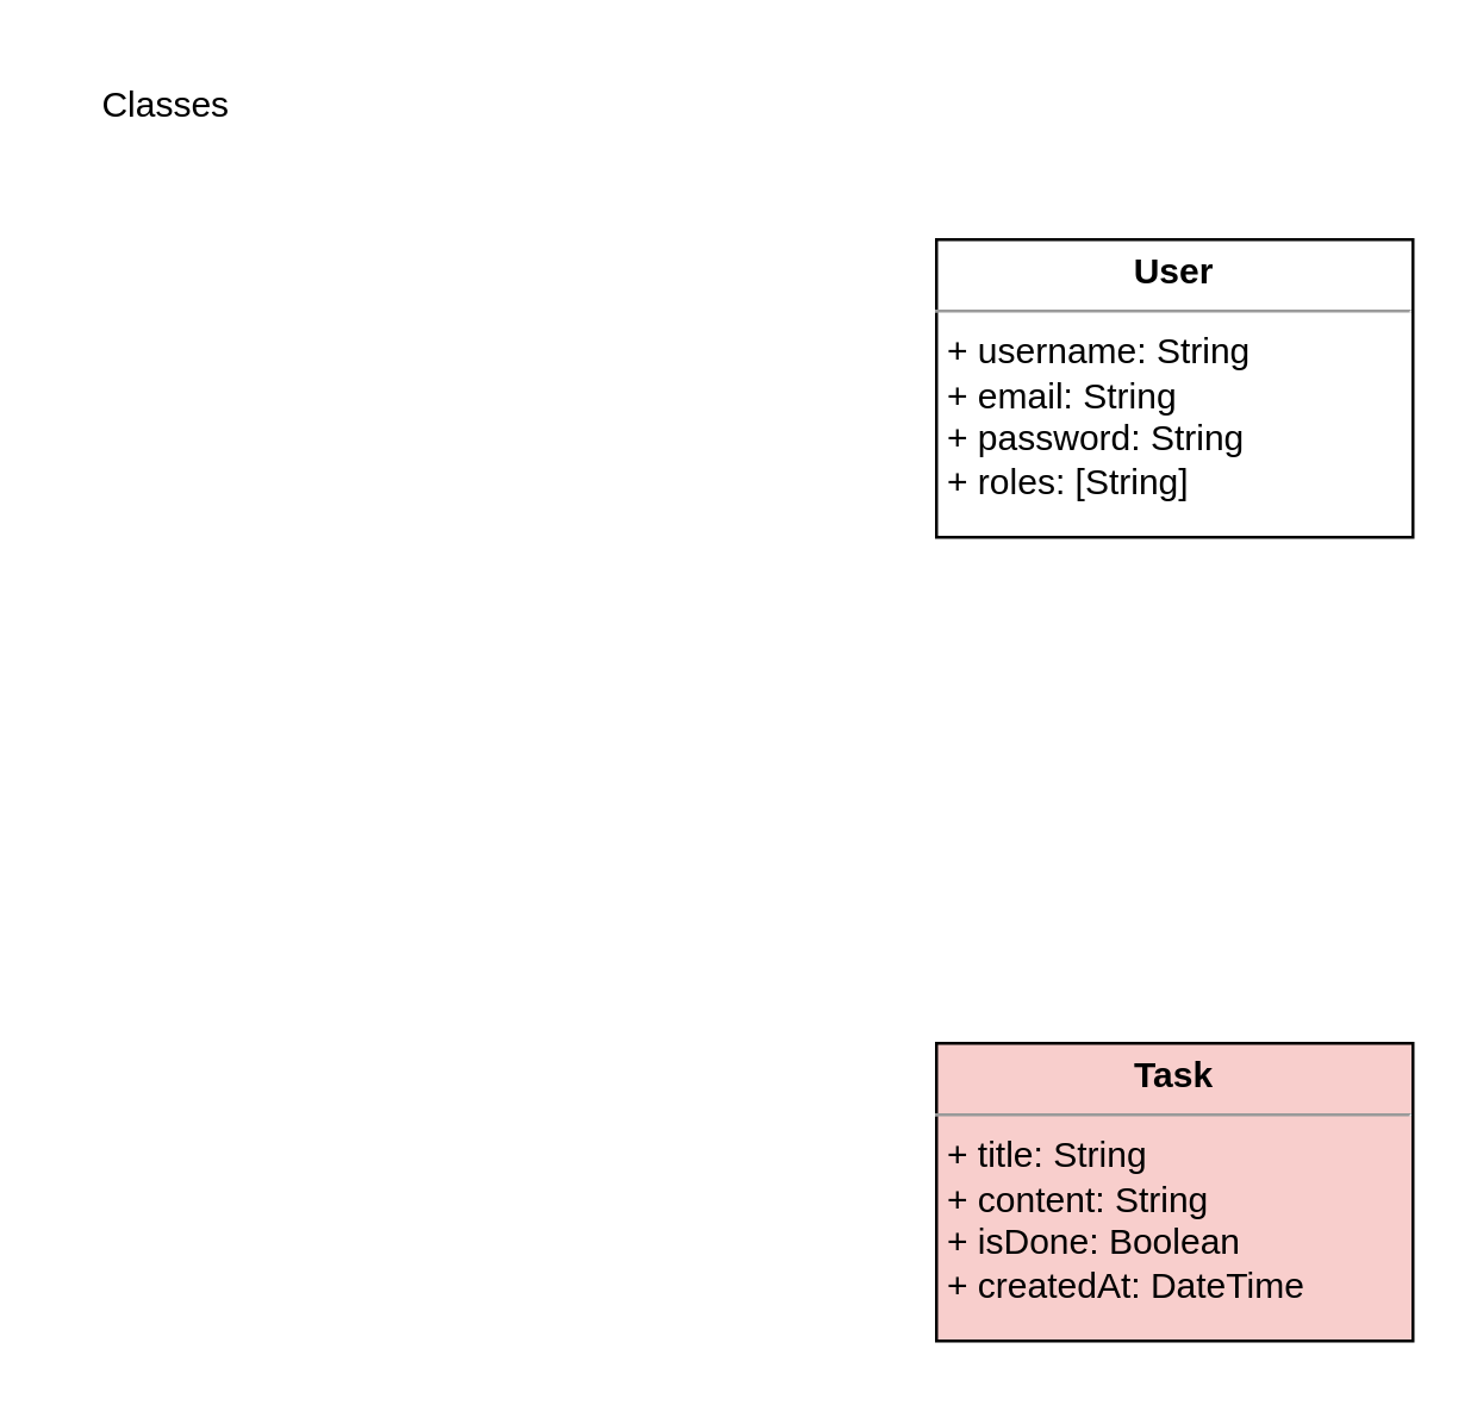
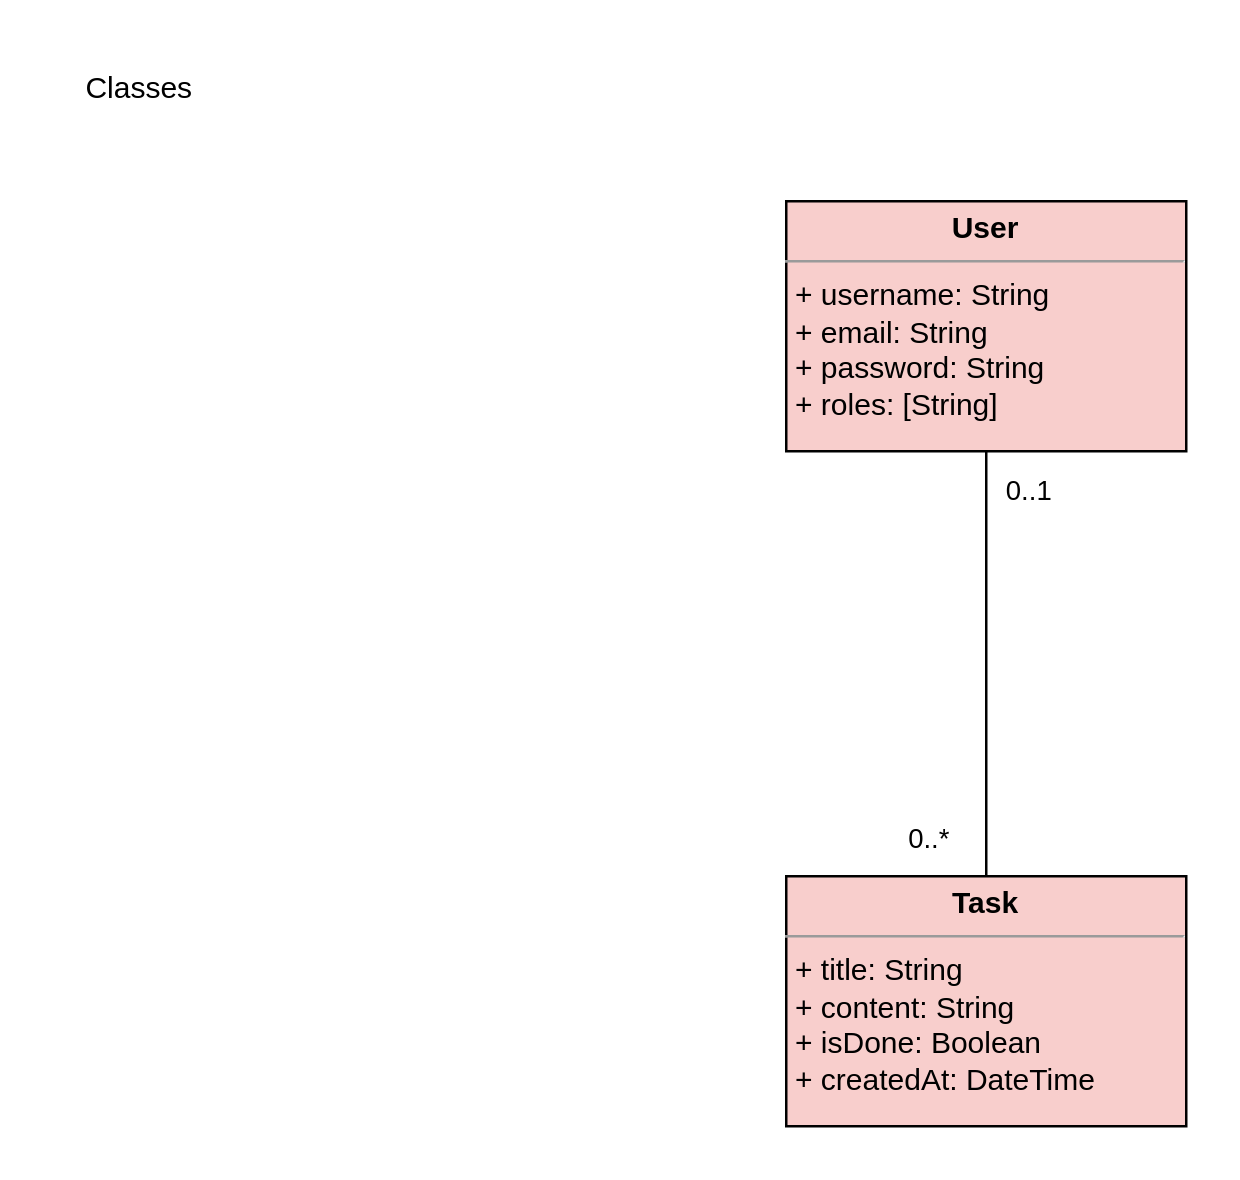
- <mxCell id="5" value="&lt;p style=&quot;margin:0px;margin-top:4px;text-align:center;&quot;&gt;&lt;b&gt;User&lt;/b&gt;&lt;/p&gt;&lt;hr size=&quot;1&quot;&gt;&lt;p style=&quot;margin:0px;margin-left:4px;&quot;&gt;+ username: String&lt;/p&gt;&lt;p style=&quot;margin:0px;margin-left:4px;&quot;&gt;+ email: String&lt;/p&gt;&lt;p style=&quot;margin:0px;margin-left:4px;&quot;&gt;+ password: String&lt;/p&gt;&lt;p style=&quot;margin:0px;margin-left:4px;&quot;&gt;+ roles: [String]&lt;/p&gt;" style="verticalAlign=top;align=left;overflow=fill;fontSize=12;fontFamily=Helvetica;html=1;whiteSpace=wrap;" parent="1" vertex="1"><mxGeometry x="314" y="80" width="160" height="100" as="geometry" /></mxCell>
+ <mxCell id="5" value="&lt;p style=&quot;margin:0px;margin-top:4px;text-align:center;&quot;&gt;&lt;b&gt;User&lt;/b&gt;&lt;/p&gt;&lt;hr size=&quot;1&quot;&gt;&lt;p style=&quot;margin:0px;margin-left:4px;&quot;&gt;+ username: String&lt;/p&gt;&lt;p style=&quot;margin:0px;margin-left:4px;&quot;&gt;+ email: String&lt;/p&gt;&lt;p style=&quot;margin:0px;margin-left:4px;&quot;&gt;+ password: String&lt;/p&gt;&lt;p style=&quot;margin:0px;margin-left:4px;&quot;&gt;+ roles: [String]&lt;/p&gt;" style="verticalAlign=top;align=left;overflow=fill;fontSize=12;fontFamily=Helvetica;html=1;whiteSpace=wrap;fillColor=#f8cecc;" parent="1" vertex="1"><mxGeometry x="314" y="80" width="160" height="100" as="geometry" /></mxCell>
+ <mxCell id="2" style="edgeStyle=orthogonalEdgeStyle;rounded=0;orthogonalLoop=1;jettySize=auto;html=1;exitX=0.5;exitY=1;exitDx=0;exitDy=0;entryX=0.5;entryY=0;entryDx=0;entryDy=0;endArrow=none;endFill=0;" parent="1" source="5" target="6" edge="1"><mxGeometry relative="1" as="geometry" /></mxCell>
+ <mxCell id="3" value="0..1" style="edgeLabel;html=1;align=center;verticalAlign=middle;resizable=0;points=[];" parent="2" vertex="1" connectable="0"><mxGeometry x="-0.824" y="-1" relative="1" as="geometry"><mxPoint x="17" as="offset" /></mxGeometry></mxCell>
+ <mxCell id="4" value="0..*" style="edgeLabel;html=1;align=center;verticalAlign=middle;resizable=0;points=[];" parent="2" vertex="1" connectable="0"><mxGeometry x="0.808" y="-1" relative="1" as="geometry"><mxPoint x="-23" as="offset" /></mxGeometry></mxCell>
